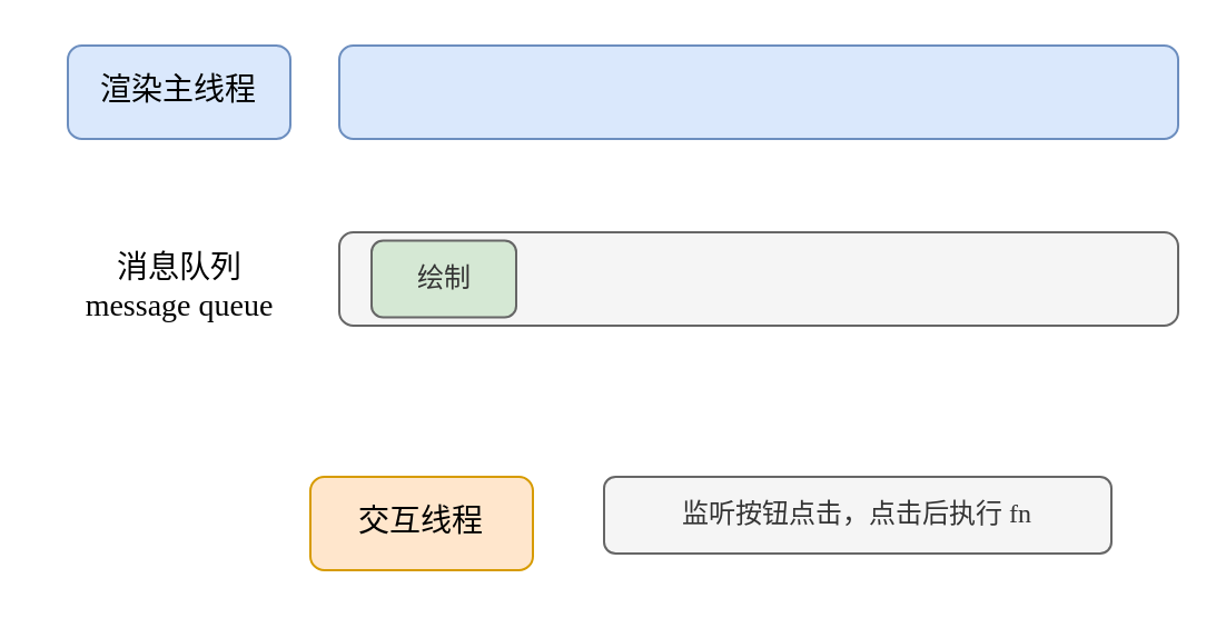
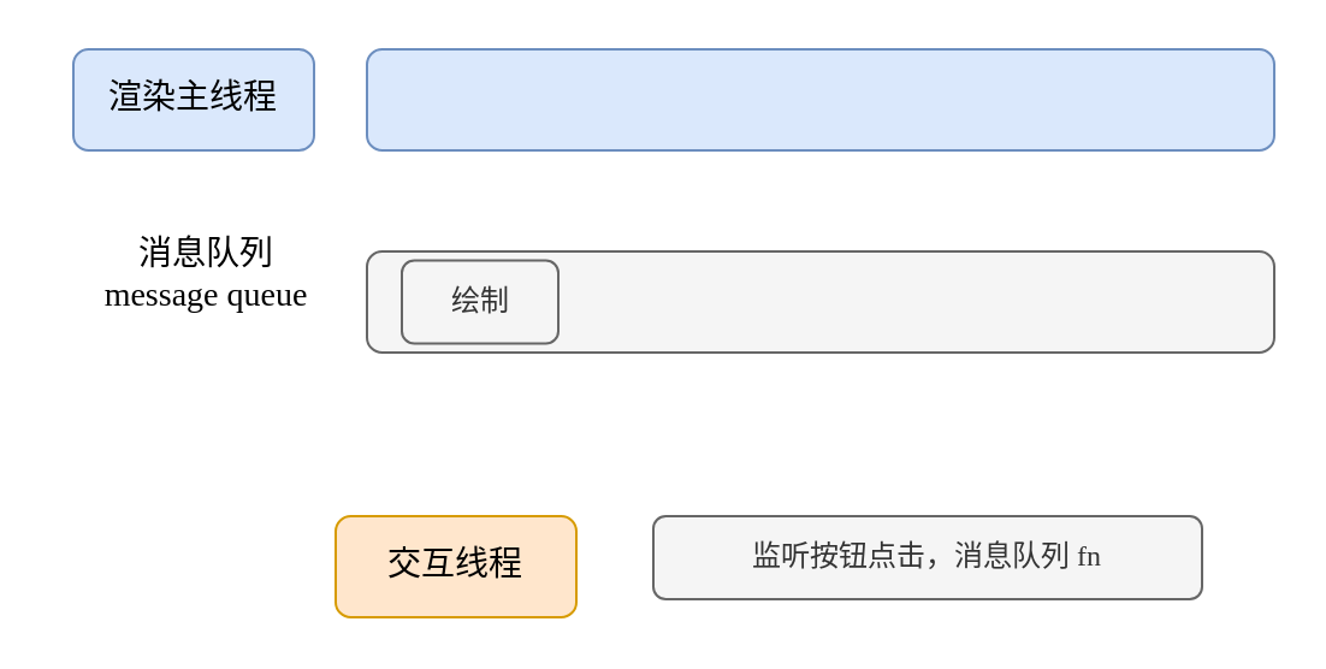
- <mxCell id="5" value="消息队列&lt;br&gt;message queue" style="text;html=1;align=center;verticalAlign=top;resizable=0;points=[];autosize=1;strokeColor=none;fillColor=none;fontSize=14;fontFamily=Roboto Mono;" parent="1" vertex="1"><mxGeometry x="20.5" y="106" width="119" height="38" as="geometry" /></mxCell>
+ <mxCell id="5" value="消息队列&lt;br&gt;message queue" style="text;html=1;align=center;verticalAlign=top;resizable=0;points=[];autosize=1;strokeColor=none;fillColor=none;fontSize=14;fontFamily=Roboto Mono;" parent="1" vertex="1"><mxGeometry x="25.5" y="91" width="119" height="38" as="geometry" /></mxCell>
- <mxCell id="8" value="绘制" style="rounded=1;whiteSpace=wrap;html=1;fontFamily=Roboto Mono;fontSize=12;fillColor=#d5e8d4;strokeColor=#666666;fontColor=#333333;" parent="1" vertex="1"><mxGeometry x="166.5" y="107.75" width="65" height="34.5" as="geometry" /></mxCell>
+ <mxCell id="8" value="绘制" style="rounded=1;whiteSpace=wrap;html=1;fontFamily=Roboto Mono;fontSize=12;fillColor=#f5f5f5;strokeColor=#666666;fontColor=#333333;" parent="1" vertex="1"><mxGeometry x="166.5" y="107.75" width="65" height="34.5" as="geometry" /></mxCell>
- <mxCell id="7" value="监听按钮点击，点击后执行 fn" style="rounded=1;whiteSpace=wrap;html=1;fontFamily=Roboto Mono;fontSize=12;fillColor=#f5f5f5;strokeColor=#666666;fontColor=#333333;" parent="1" vertex="1"><mxGeometry x="271" y="214" width="228" height="34.5" as="geometry" /></mxCell>
+ <mxCell id="7" value="监听按钮点击，消息队列 fn" style="rounded=1;whiteSpace=wrap;html=1;fontFamily=Roboto Mono;fontSize=12;fillColor=#f5f5f5;strokeColor=#666666;fontColor=#333333;" parent="1" vertex="1"><mxGeometry x="271" y="214" width="228" height="34.5" as="geometry" /></mxCell>
